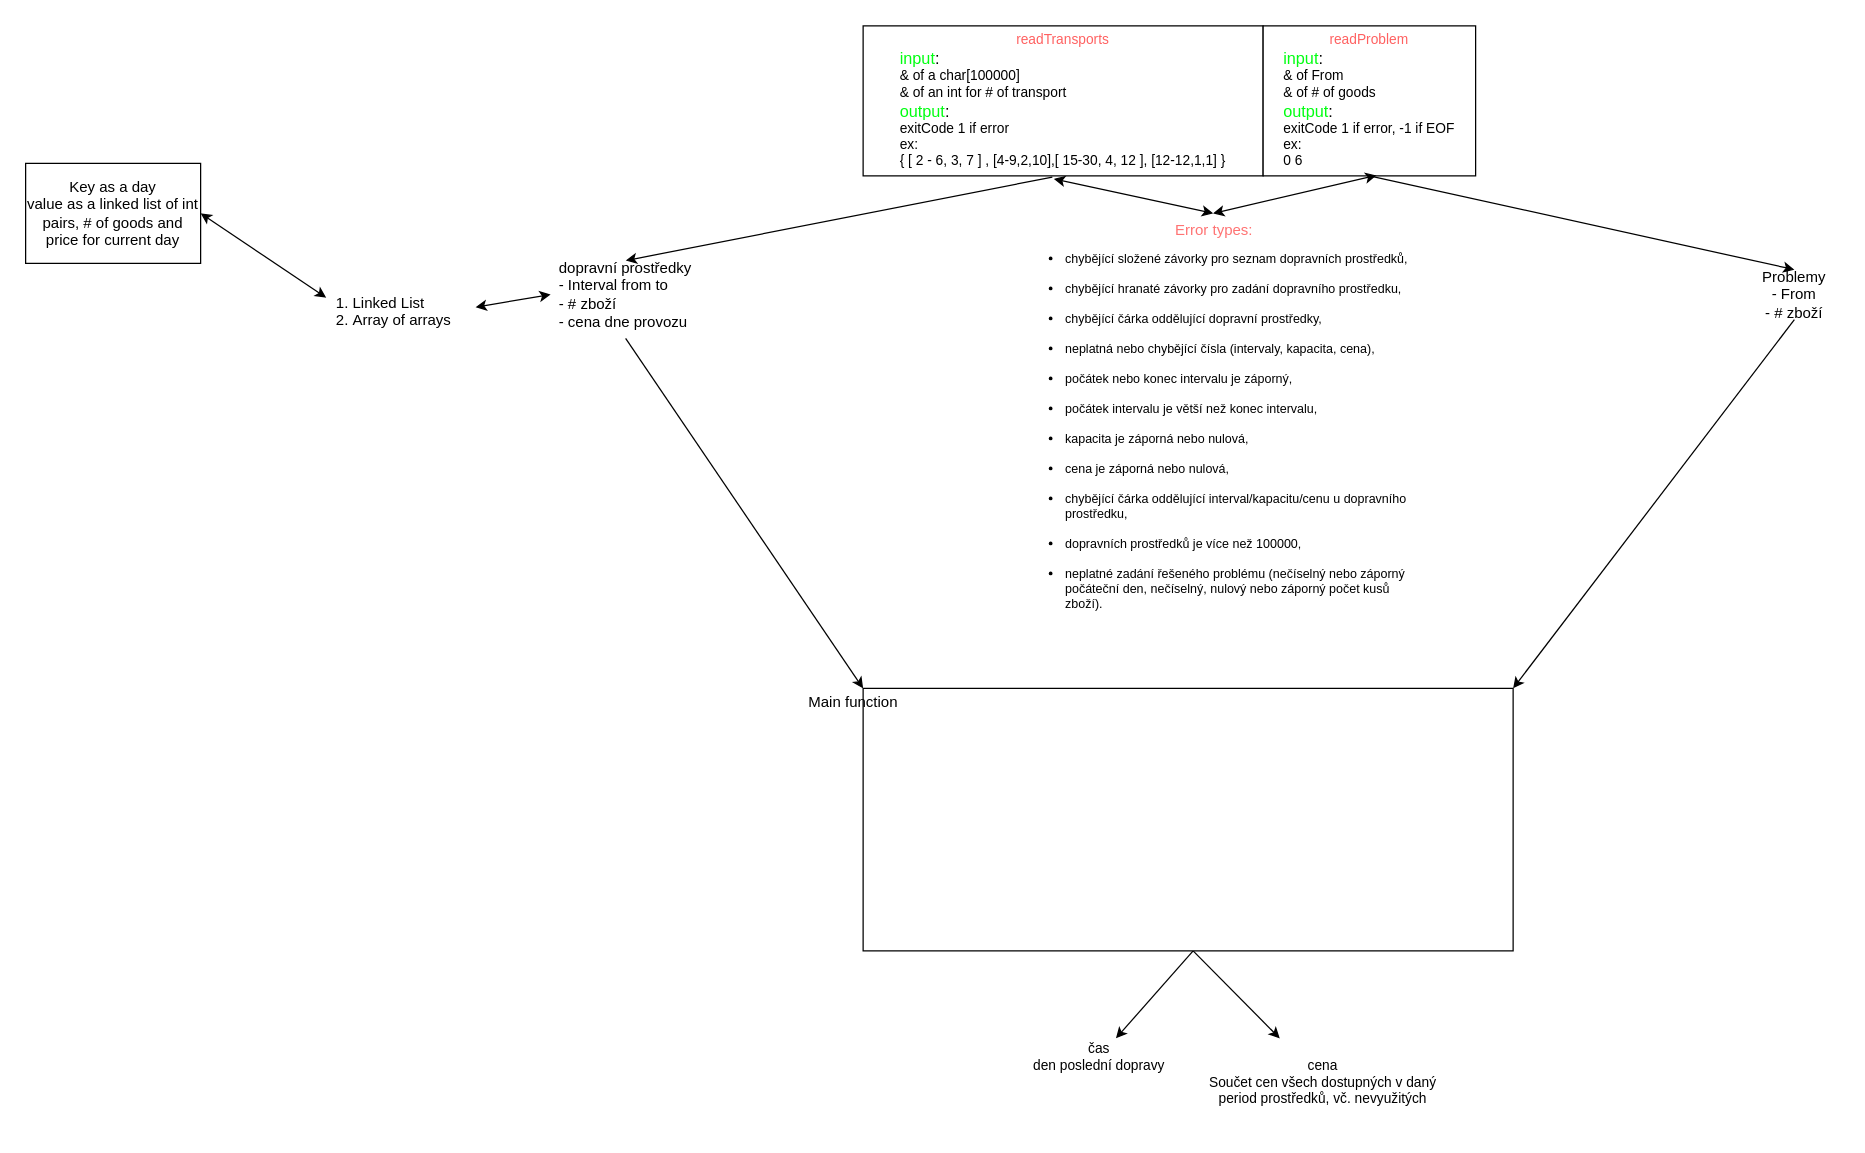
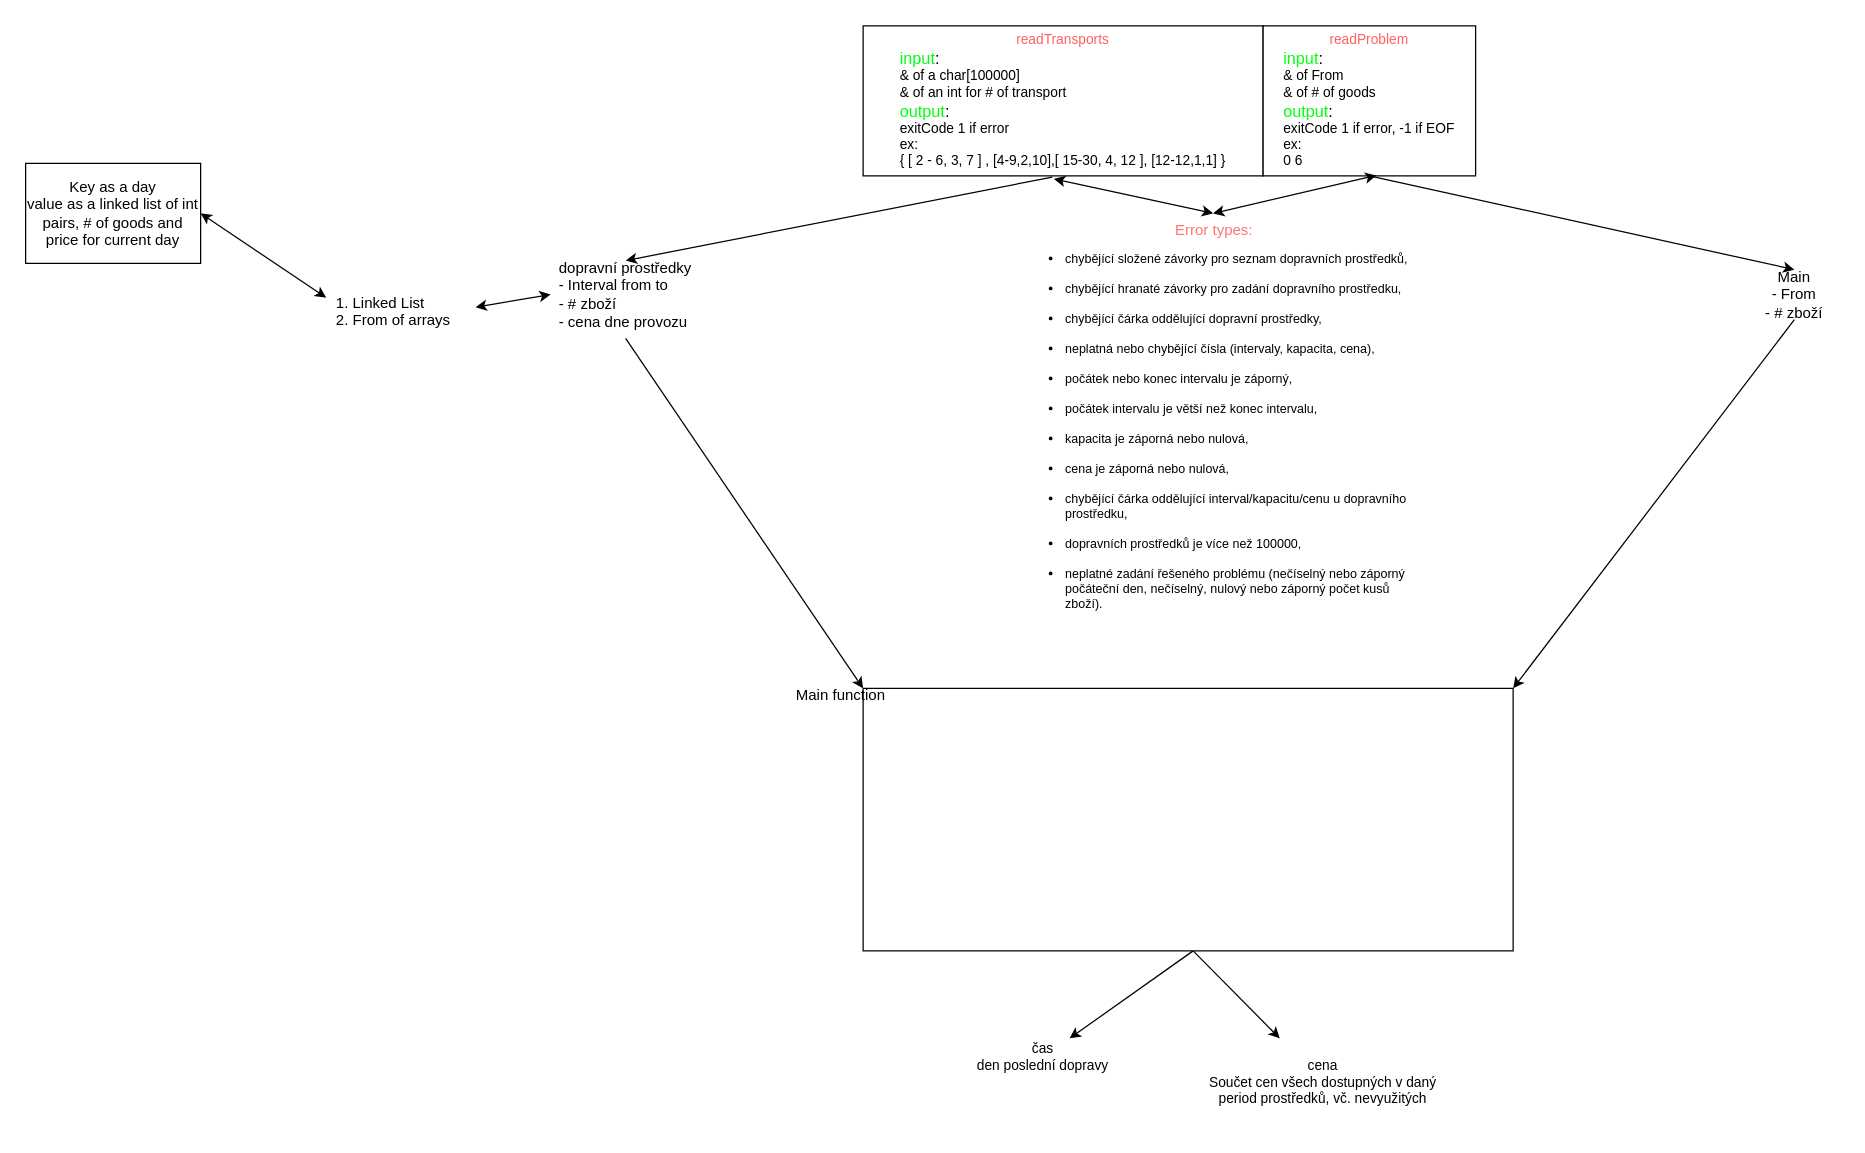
- <mxCell id="17" value="Problemy&lt;br&gt;&lt;div&gt;- From&lt;/div&gt;&lt;div&gt;- # zboží&lt;br&gt;&lt;/div&gt;" style="text;html=1;align=center;verticalAlign=middle;whiteSpace=wrap;rounded=0;" vertex="1" parent="1"><mxGeometry x="1400" y="215" width="70" height="40" as="geometry" /></mxCell>
+ <mxCell id="17" value="Main&lt;br&gt;&lt;div&gt;- From&lt;/div&gt;&lt;div&gt;- # zboží&lt;br&gt;&lt;/div&gt;" style="text;html=1;align=center;verticalAlign=middle;whiteSpace=wrap;rounded=0;" vertex="1" parent="1"><mxGeometry x="1400" y="215" width="70" height="40" as="geometry" /></mxCell>
- <mxCell id="23" value="&lt;div align=&quot;left&quot;&gt;&lt;ol style=&quot;padding-left: 20px;&quot;&gt;&lt;li&gt;Linked List&lt;br&gt;&lt;/li&gt;&lt;li&gt;Array of arrays&lt;br&gt;&lt;/li&gt;&lt;/ol&gt;&lt;/div&gt;" style="text;strokeColor=none;fillColor=none;html=1;whiteSpace=wrap;verticalAlign=middle;overflow=hidden;align=left;" vertex="1" parent="1"><mxGeometry x="260" y="220" width="120" height="50" as="geometry" /></mxCell>
+ <mxCell id="23" value="&lt;div align=&quot;left&quot;&gt;&lt;ol style=&quot;padding-left: 20px;&quot;&gt;&lt;li&gt;Linked List&lt;br&gt;&lt;/li&gt;&lt;li&gt;From of arrays&lt;br&gt;&lt;/li&gt;&lt;/ol&gt;&lt;/div&gt;" style="text;strokeColor=none;fillColor=none;html=1;whiteSpace=wrap;verticalAlign=middle;overflow=hidden;align=left;" vertex="1" parent="1"><mxGeometry x="260" y="220" width="120" height="50" as="geometry" /></mxCell>
- <mxCell id="22" value="&lt;div&gt;Main function&lt;br&gt;&lt;/div&gt;" style="text;html=1;align=right;verticalAlign=bottom;whiteSpace=wrap;rounded=0;labelPosition=left;verticalLabelPosition=top;" vertex="1" parent="1"><mxGeometry x="720" y="570" width="470" height="170" as="geometry" /></mxCell>
+ <mxCell id="22" value="&lt;div&gt;Main function&lt;br&gt;&lt;/div&gt;" style="text;html=1;align=right;verticalAlign=bottom;whiteSpace=wrap;rounded=0;labelPosition=left;verticalLabelPosition=top;" vertex="1" parent="1"><mxGeometry x="710" y="565" width="470" height="170" as="geometry" /></mxCell>
- <mxCell id="2" value="&lt;div style=&quot;font-size: 11px;&quot;&gt;&lt;font style=&quot;font-size: 11px;&quot;&gt;čas&lt;/font&gt;&lt;/div&gt;&lt;div style=&quot;font-size: 11px;&quot;&gt;&lt;font style=&quot;font-size: 11px;&quot;&gt;den poslední dopravy&lt;br&gt;&lt;/font&gt;&lt;/div&gt;" style="text;html=1;align=center;verticalAlign=middle;whiteSpace=wrap;rounded=0;" vertex="1" parent="1"><mxGeometry x="814" y="830" width="130" height="30" as="geometry" /></mxCell>
+ <mxCell id="2" value="&lt;div style=&quot;font-size: 11px;&quot;&gt;&lt;font style=&quot;font-size: 11px;&quot;&gt;čas&lt;/font&gt;&lt;/div&gt;&lt;div style=&quot;font-size: 11px;&quot;&gt;&lt;font style=&quot;font-size: 11px;&quot;&gt;den poslední dopravy&lt;br&gt;&lt;/font&gt;&lt;/div&gt;" style="text;html=1;align=center;verticalAlign=middle;whiteSpace=wrap;rounded=0;" vertex="1" parent="1"><mxGeometry x="769" y="830" width="130" height="30" as="geometry" /></mxCell>
